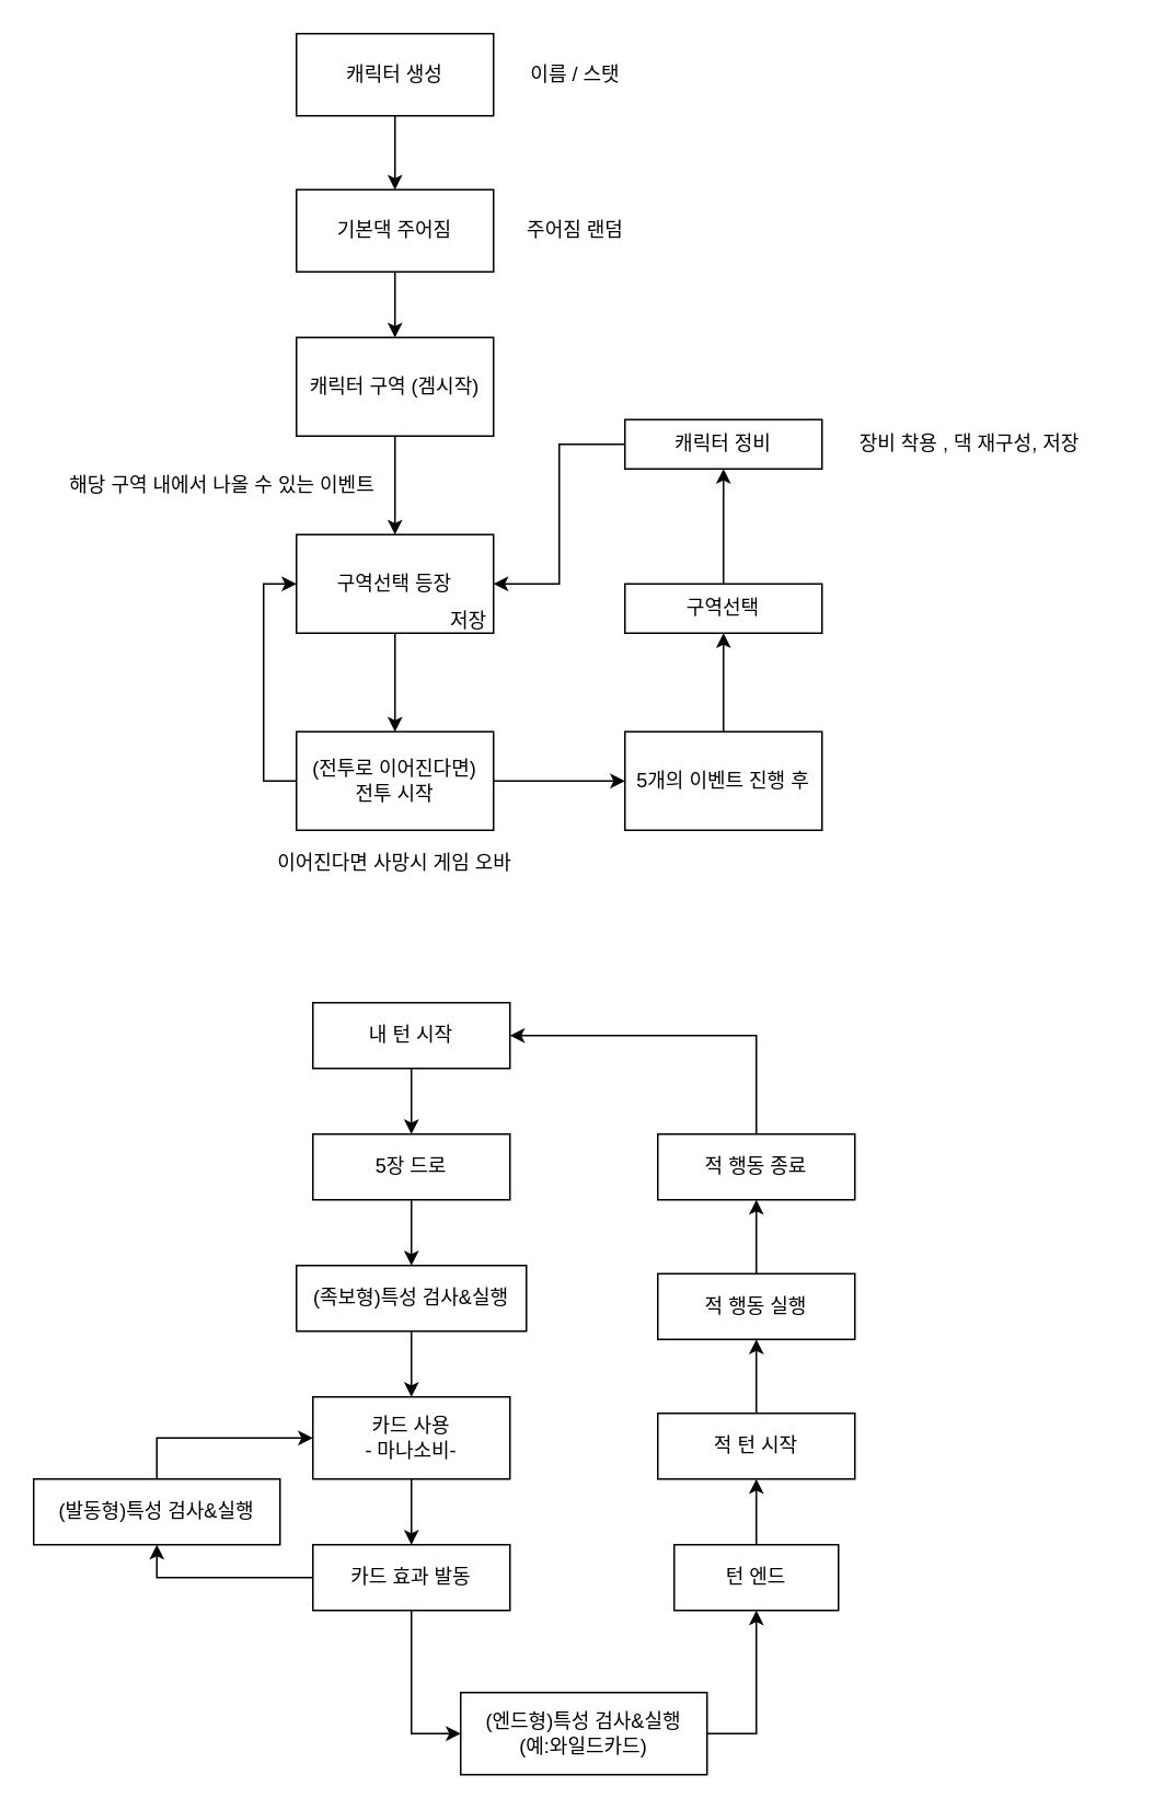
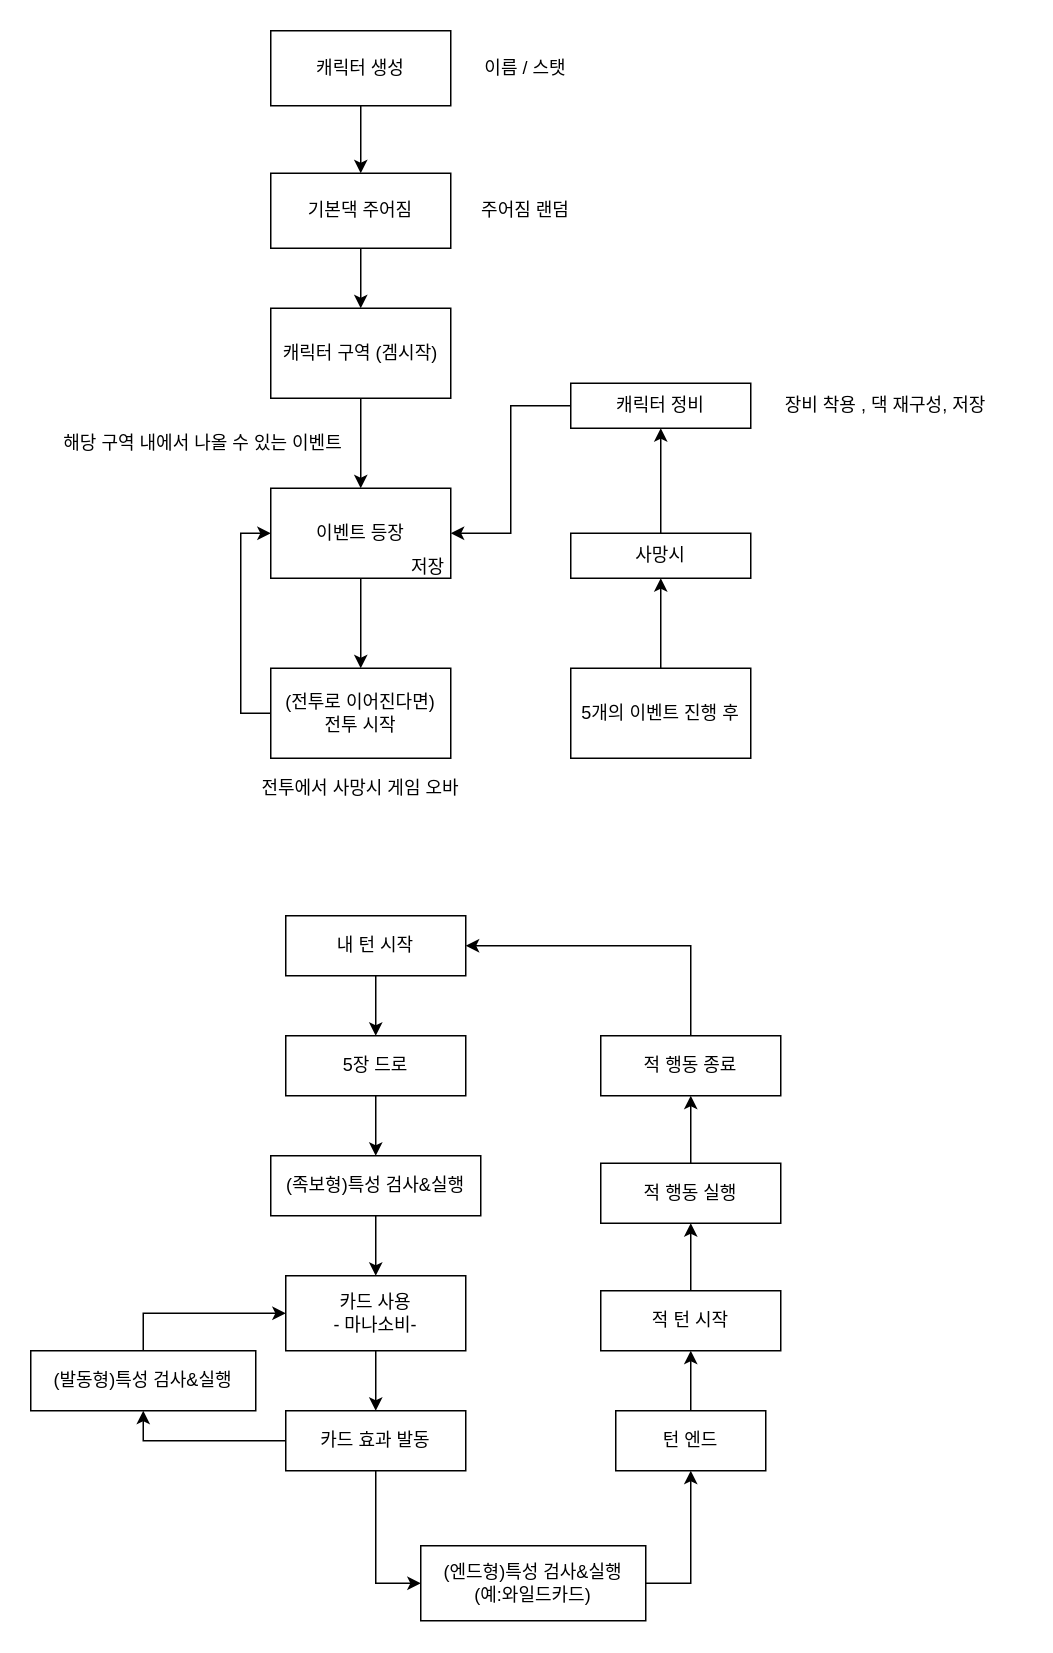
- <mxCell id="11" value="구역선택 등장" style="rounded=0;whiteSpace=wrap;html=1;" parent="1" vertex="1"><mxGeometry x="180" y="325" width="120" height="60" as="geometry" /></mxCell>
+ <mxCell id="11" value="이벤트 등장" style="rounded=0;whiteSpace=wrap;html=1;" parent="1" vertex="1"><mxGeometry x="180" y="325" width="120" height="60" as="geometry" /></mxCell>
- <mxCell id="19" value="구역선택" style="rounded=0;whiteSpace=wrap;html=1;" parent="1" vertex="1"><mxGeometry x="380" y="355" width="120" height="30" as="geometry" /></mxCell>
+ <mxCell id="19" value="사망시" style="rounded=0;whiteSpace=wrap;html=1;" parent="1" vertex="1"><mxGeometry x="380" y="355" width="120" height="30" as="geometry" /></mxCell>
- <mxCell id="14" style="edgeStyle=orthogonalEdgeStyle;rounded=0;orthogonalLoop=1;jettySize=auto;html=1;exitX=1;exitY=0.5;exitDx=0;exitDy=0;" parent="1" source="15" target="17" edge="1"><mxGeometry relative="1" as="geometry" /></mxCell>
- <mxCell id="20" value="이어진다면 사망시 게임 오바" style="text;html=1;strokeColor=none;fillColor=none;align=center;verticalAlign=middle;whiteSpace=wrap;rounded=0;" parent="1" vertex="1"><mxGeometry x="145" y="515" width="190" height="20" as="geometry" /></mxCell>
+ <mxCell id="20" value="전투에서 사망시 게임 오바" style="text;html=1;strokeColor=none;fillColor=none;align=center;verticalAlign=middle;whiteSpace=wrap;rounded=0;" parent="1" vertex="1"><mxGeometry x="145" y="515" width="190" height="20" as="geometry" /></mxCell>
